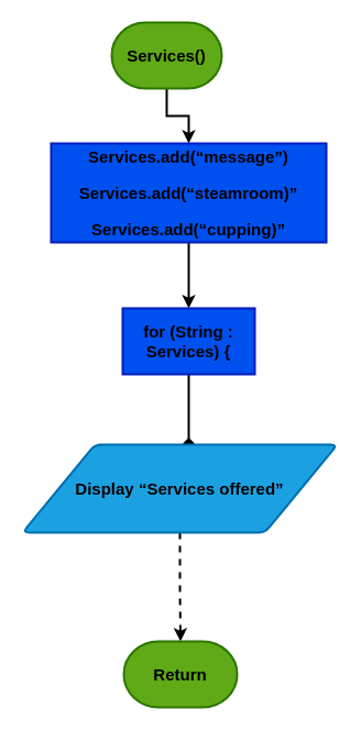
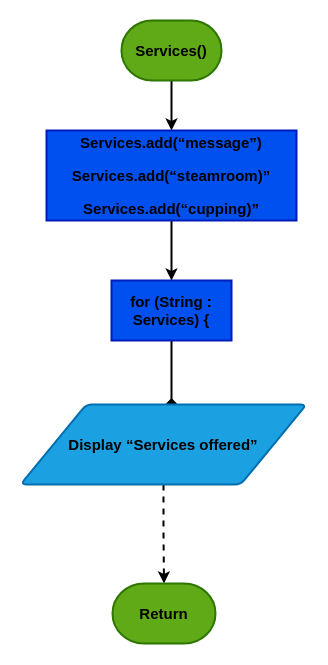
- <mxCell id="3" value="Services()" style="strokeWidth=2;html=1;shape=mxgraph.flowchart.terminator;whiteSpace=wrap;fontSize=15;fontStyle=1;fillColor=#60a917;strokeColor=#2D7600;fontFamily=Helvetica;" vertex="1" parent="1"><mxGeometry x="101" y="20" width="100" height="60" as="geometry" /></mxCell>
+ <mxCell id="3" value="Services()" style="strokeWidth=2;html=1;shape=mxgraph.flowchart.terminator;whiteSpace=wrap;fontSize=15;fontStyle=1;fillColor=#60a917;strokeColor=#2D7600;fontFamily=Helvetica;" vertex="1" parent="1"><mxGeometry x="121" y="20" width="100" height="60" as="geometry" /></mxCell>
